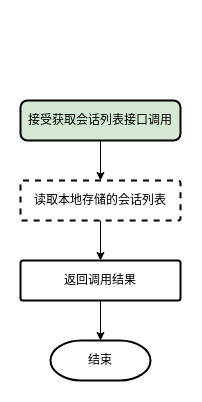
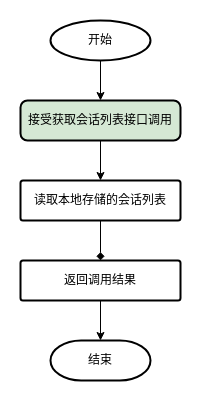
+ <mxCell id="3" value="开始" style="strokeWidth=2;html=1;shape=mxgraph.flowchart.start_1;whiteSpace=wrap;" parent="1" vertex="1"><mxGeometry x="50" y="20" width="100" height="40" as="geometry" /></mxCell>
+ <mxCell id="2" style="edgeStyle=orthogonalEdgeStyle;rounded=0;orthogonalLoop=1;jettySize=auto;html=1;exitX=0.5;exitY=1;exitDx=0;exitDy=0;exitPerimeter=0;entryX=0.5;entryY=0;entryDx=0;entryDy=0;" parent="1" source="3" target="5" edge="1"><mxGeometry relative="1" as="geometry" /></mxCell>
- <mxCell id="7" value="读取本地存储的会话列表" style="rounded=1;whiteSpace=wrap;html=1;absoluteArcSize=1;arcSize=5;strokeWidth=2;dashed=1;" parent="1" vertex="1"><mxGeometry x="20" y="180" width="160" height="40" as="geometry" /></mxCell>
+ <mxCell id="7" value="读取本地存储的会话列表" style="rounded=1;whiteSpace=wrap;html=1;absoluteArcSize=1;arcSize=5;strokeWidth=2;" parent="1" vertex="1"><mxGeometry x="20" y="180" width="160" height="40" as="geometry" /></mxCell>
- <mxCell id="6" style="edgeStyle=orthogonalEdgeStyle;rounded=0;orthogonalLoop=1;jettySize=auto;html=1;exitX=0.5;exitY=1;exitDx=0;exitDy=0;entryX=0.5;entryY=0;entryDx=0;entryDy=0;" parent="1" source="7" target="10" edge="1"><mxGeometry relative="1" as="geometry" /></mxCell>
+ <mxCell id="6" style="edgeStyle=orthogonalEdgeStyle;rounded=0;orthogonalLoop=1;jettySize=auto;html=1;exitX=0.5;exitY=1;exitDx=0;exitDy=0;entryX=0.5;entryY=0;entryDx=0;entryDy=0;endArrow=diamond;" parent="1" source="7" target="10" edge="1"><mxGeometry relative="1" as="geometry" /></mxCell>
